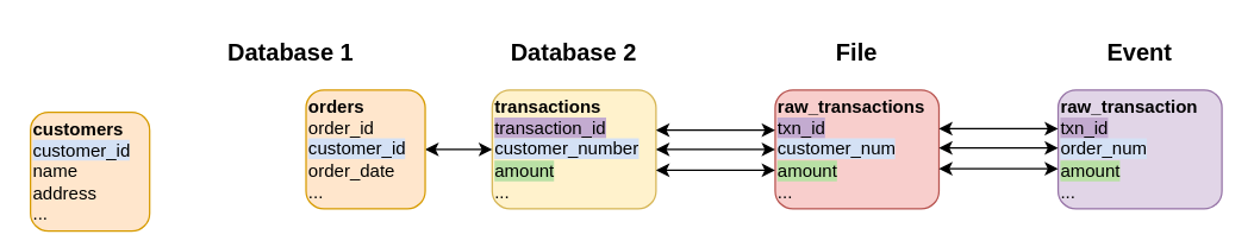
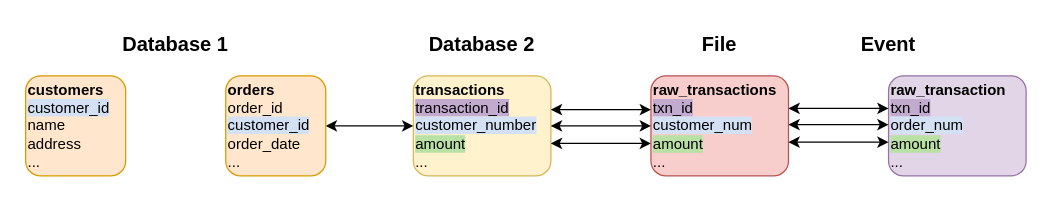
- <mxCell id="2" value="Database 1" style="text;html=1;strokeColor=none;fillColor=none;align=center;verticalAlign=middle;whiteSpace=wrap;rounded=0;fontSize=16;fontStyle=1" vertex="1" parent="1"><mxGeometry x="145" y="20" width="100" height="30" as="geometry" /></mxCell>
+ <mxCell id="2" value="Database 1" style="text;html=1;strokeColor=none;fillColor=none;align=center;verticalAlign=middle;whiteSpace=wrap;rounded=0;fontSize=16;fontStyle=1" vertex="1" parent="1"><mxGeometry x="90" y="20" width="100" height="30" as="geometry" /></mxCell>
- <mxCell id="13" value="Event" style="text;html=1;strokeColor=none;fillColor=none;align=center;verticalAlign=middle;whiteSpace=wrap;rounded=0;fontSize=16;fontStyle=1" vertex="1" parent="1"><mxGeometry x="715" y="20" width="100" height="30" as="geometry" /></mxCell>
+ <mxCell id="13" value="Event" style="text;html=1;strokeColor=none;fillColor=none;align=center;verticalAlign=middle;whiteSpace=wrap;rounded=0;fontSize=16;fontStyle=1" vertex="1" parent="1"><mxGeometry x="660" y="20" width="100" height="30" as="geometry" /></mxCell>
- <mxCell id="9" value="&lt;b&gt;orders&lt;/b&gt;&lt;br&gt;order_id&lt;br&gt;&lt;span style=&quot;background-color: rgb(212, 225, 245);&quot;&gt;customer_id&lt;/span&gt;&lt;br&gt;order_date&lt;br&gt;..." style="rounded=1;whiteSpace=wrap;html=1;align=left;fillColor=#ffe6cc;strokeColor=#d79b00;" vertex="1" parent="1"><mxGeometry x="205" y="60" width="80" height="80" as="geometry" /></mxCell>
+ <mxCell id="9" value="&lt;b&gt;orders&lt;/b&gt;&lt;br&gt;order_id&lt;br&gt;&lt;span style=&quot;background-color: rgb(212, 225, 245);&quot;&gt;customer_id&lt;/span&gt;&lt;br&gt;order_date&lt;br&gt;..." style="rounded=1;whiteSpace=wrap;html=1;align=left;fillColor=#ffe6cc;strokeColor=#d79b00;" vertex="1" parent="1"><mxGeometry x="180" y="60" width="80" height="80" as="geometry" /></mxCell>
- <mxCell id="8" value="&lt;b&gt;customers&lt;/b&gt;&lt;br&gt;&lt;span style=&quot;background-color: rgb(212, 225, 245);&quot;&gt;customer_id&lt;/span&gt;&lt;br&gt;name&lt;br&gt;address&lt;br&gt;..." style="rounded=1;whiteSpace=wrap;html=1;align=left;fillColor=#ffe6cc;strokeColor=#d79b00;container=0;" vertex="1" parent="1"><mxGeometry x="20" y="75" width="80" height="80" as="geometry" /></mxCell>
+ <mxCell id="8" value="&lt;b&gt;customers&lt;/b&gt;&lt;br&gt;&lt;span style=&quot;background-color: rgb(212, 225, 245);&quot;&gt;customer_id&lt;/span&gt;&lt;br&gt;name&lt;br&gt;address&lt;br&gt;..." style="rounded=1;whiteSpace=wrap;html=1;align=left;fillColor=#ffe6cc;strokeColor=#d79b00;container=0;" vertex="1" parent="1"><mxGeometry x="20" y="60" width="80" height="80" as="geometry" /></mxCell>
